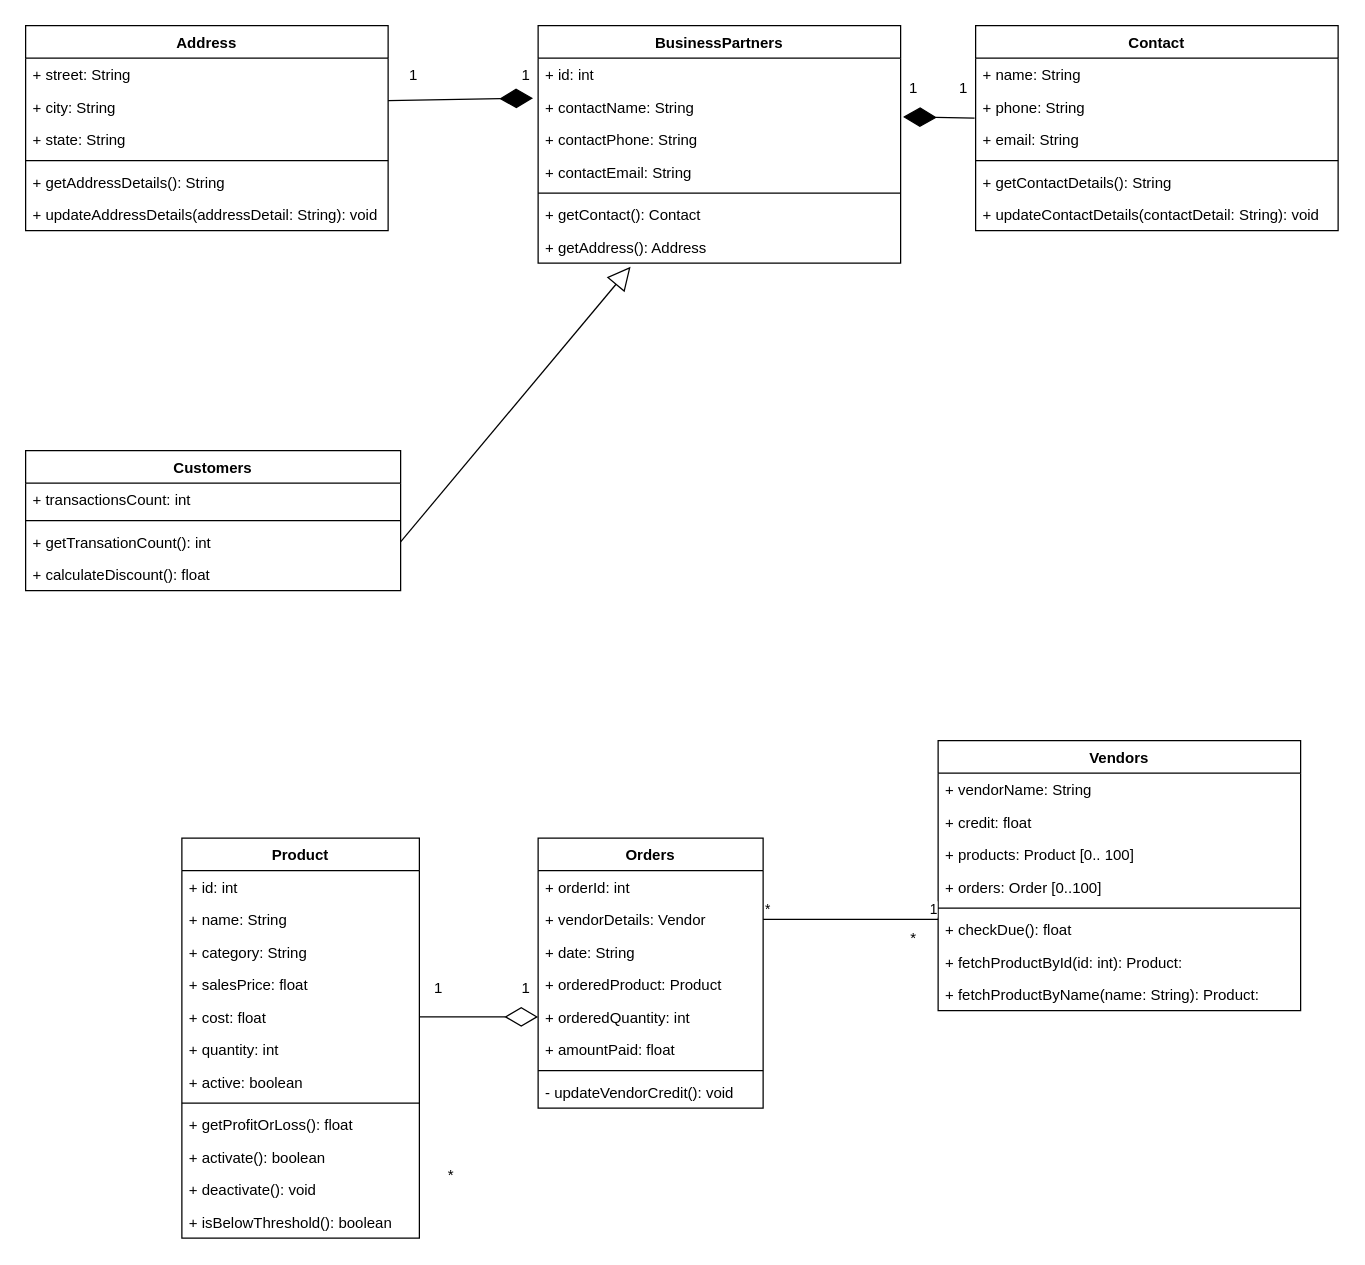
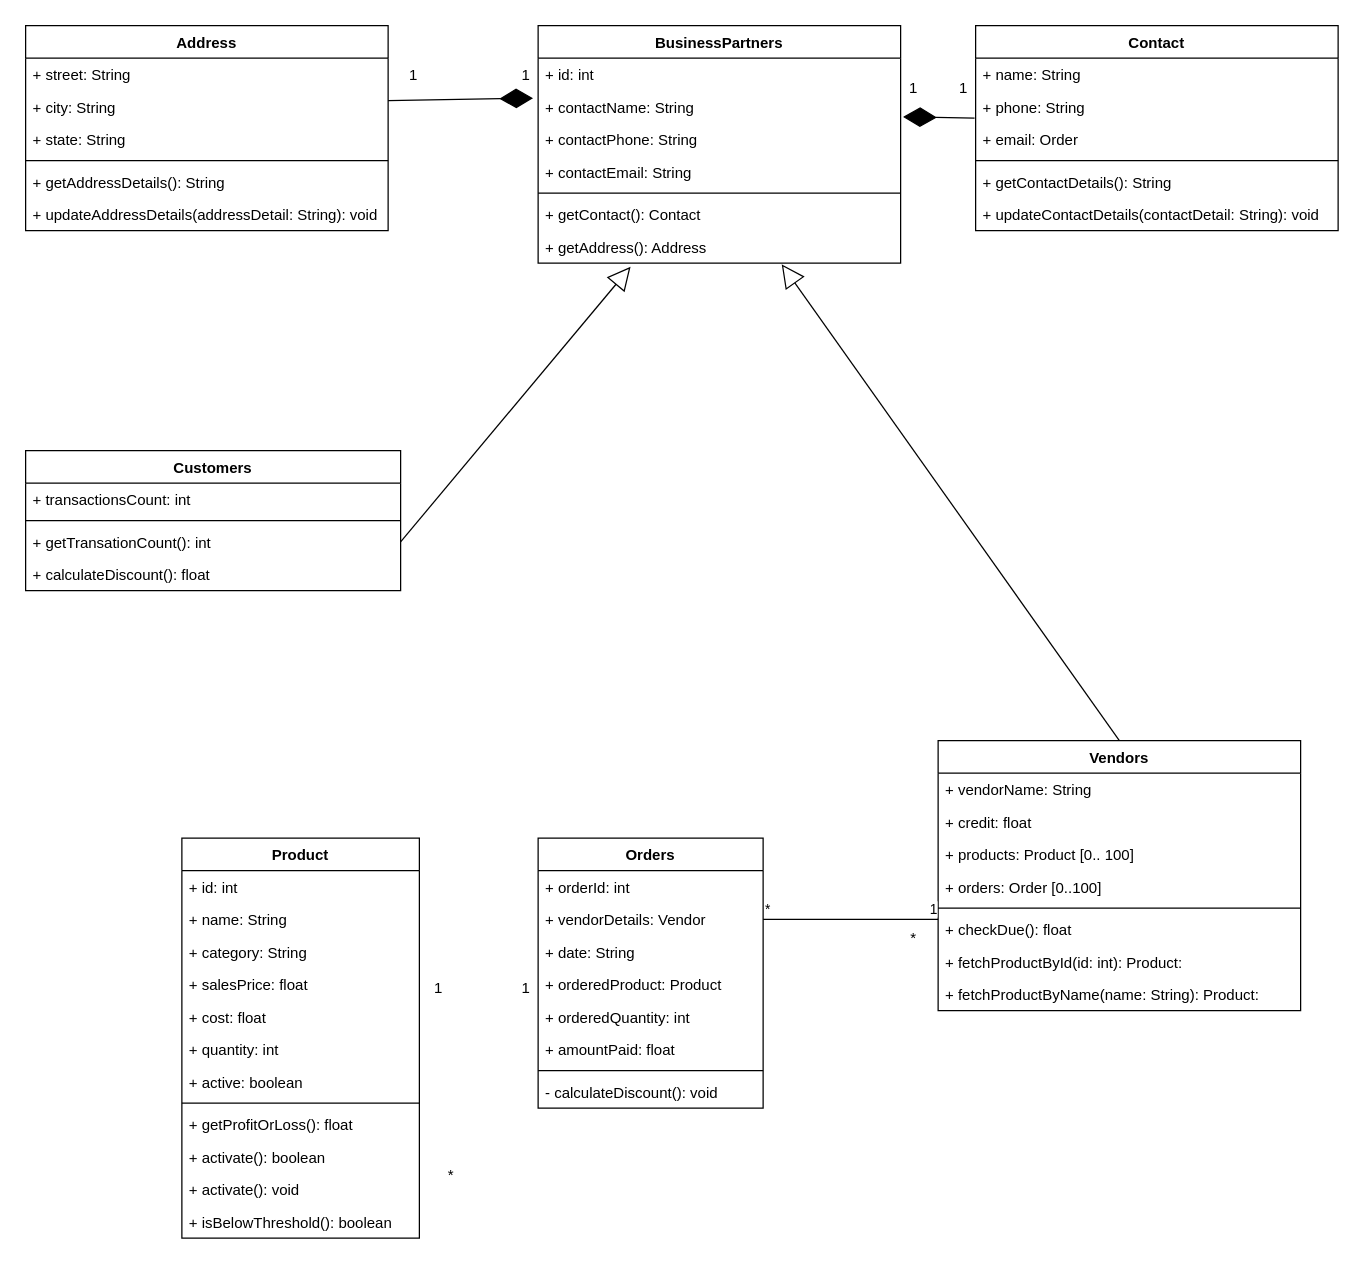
- <mxCell id="67" value="+ email: String" style="text;strokeColor=none;fillColor=none;align=left;verticalAlign=top;spacingLeft=4;spacingRight=4;overflow=hidden;rotatable=0;points=[[0,0.5],[1,0.5]];portConstraint=eastwest;" vertex="1" parent="64"><mxGeometry y="78" width="290" height="26" as="geometry" /></mxCell>
+ <mxCell id="67" value="+ email: Order" style="text;strokeColor=none;fillColor=none;align=left;verticalAlign=top;spacingLeft=4;spacingRight=4;overflow=hidden;rotatable=0;points=[[0,0.5],[1,0.5]];portConstraint=eastwest;" vertex="1" parent="64"><mxGeometry y="78" width="290" height="26" as="geometry" /></mxCell>
+ <mxCell id="54" value="" style="endArrow=block;endSize=16;endFill=0;html=1;rounded=0;entryX=0.672;entryY=1.038;entryDx=0;entryDy=0;entryPerimeter=0;exitX=0.5;exitY=0;exitDx=0;exitDy=0;" edge="1" parent="1" source="20" target="52"><mxGeometry y="30" width="160" relative="1" as="geometry"><mxPoint x="790" y="420" as="sourcePoint" /><mxPoint x="637.06" y="262" as="targetPoint" /><mxPoint as="offset" /></mxGeometry></mxCell>
- <mxCell id="55" value="" style="endArrow=diamondThin;endFill=0;endSize=24;html=1;rounded=0;entryX=0;entryY=0.5;entryDx=0;entryDy=0;exitX=1;exitY=0.5;exitDx=0;exitDy=0;" edge="1" parent="1" source="12" target="34"><mxGeometry width="160" relative="1" as="geometry"><mxPoint x="560" y="750" as="sourcePoint" /><mxPoint x="720" y="750" as="targetPoint" /></mxGeometry></mxCell>
- <mxCell id="37" value="- updateVendorCredit(): void" style="text;strokeColor=none;fillColor=none;align=left;verticalAlign=top;spacingLeft=4;spacingRight=4;overflow=hidden;rotatable=0;points=[[0,0.5],[1,0.5]];portConstraint=eastwest;" vertex="1" parent="29"><mxGeometry y="190" width="180" height="26" as="geometry" /></mxCell>
+ <mxCell id="37" value="- calculateDiscount(): void" style="text;strokeColor=none;fillColor=none;align=left;verticalAlign=top;spacingLeft=4;spacingRight=4;overflow=hidden;rotatable=0;points=[[0,0.5],[1,0.5]];portConstraint=eastwest;" vertex="1" parent="29"><mxGeometry y="190" width="180" height="26" as="geometry" /></mxCell>
- <mxCell id="18" value="+ deactivate(): void" style="text;strokeColor=none;fillColor=none;align=left;verticalAlign=top;spacingLeft=4;spacingRight=4;overflow=hidden;rotatable=0;points=[[0,0.5],[1,0.5]];portConstraint=eastwest;" vertex="1" parent="7"><mxGeometry y="268" width="190" height="26" as="geometry" /></mxCell>
+ <mxCell id="18" value="+ activate(): void" style="text;strokeColor=none;fillColor=none;align=left;verticalAlign=top;spacingLeft=4;spacingRight=4;overflow=hidden;rotatable=0;points=[[0,0.5],[1,0.5]];portConstraint=eastwest;" vertex="1" parent="7"><mxGeometry y="268" width="190" height="26" as="geometry" /></mxCell>
